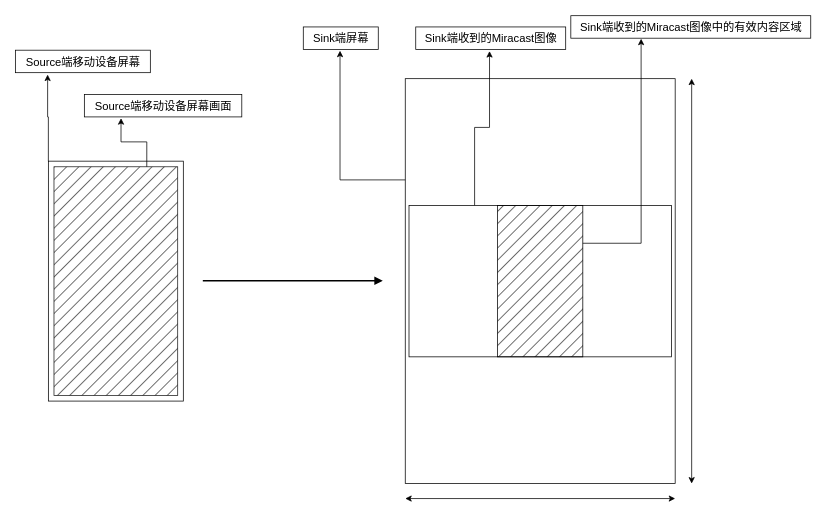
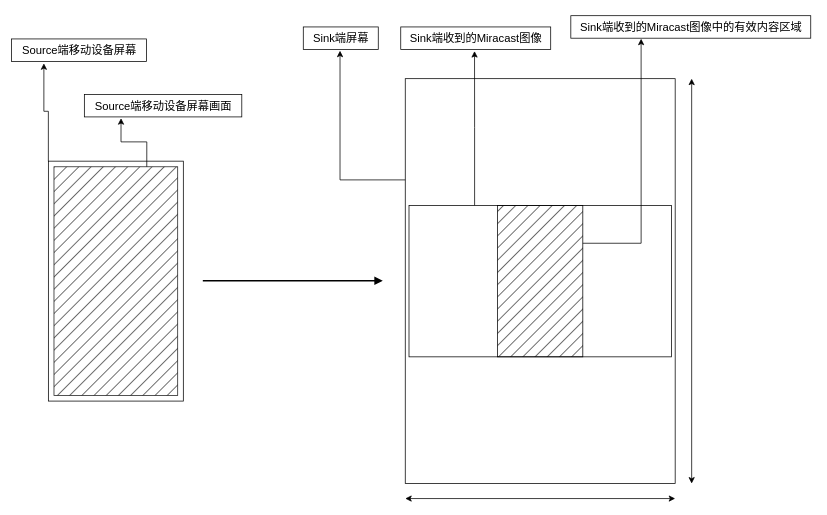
- <mxCell id="19" value="Sink端收到的Miracast图像" style="text;html=1;align=center;verticalAlign=middle;resizable=0;points=[];autosize=1;strokeColor=default;fillColor=none;fontSize=15;" vertex="1" parent="1"><mxGeometry x="554" y="35" width="200" height="30" as="geometry" /></mxCell>
+ <mxCell id="19" value="Sink端收到的Miracast图像" style="text;html=1;align=center;verticalAlign=middle;resizable=0;points=[];autosize=1;strokeColor=default;fillColor=none;fontSize=15;" vertex="1" parent="1"><mxGeometry x="534" y="35" width="200" height="30" as="geometry" /></mxCell>
- <mxCell id="15" value="Source端移动设备屏幕" style="text;html=1;align=center;verticalAlign=middle;resizable=0;points=[];autosize=1;strokeColor=default;fillColor=none;fontSize=15;" vertex="1" parent="1"><mxGeometry x="20" y="66" width="180" height="30" as="geometry" /></mxCell>
+ <mxCell id="15" value="Source端移动设备屏幕" style="text;html=1;align=center;verticalAlign=middle;resizable=0;points=[];autosize=1;strokeColor=default;fillColor=none;fontSize=15;" vertex="1" parent="1"><mxGeometry x="15" y="51" width="180" height="30" as="geometry" /></mxCell>
